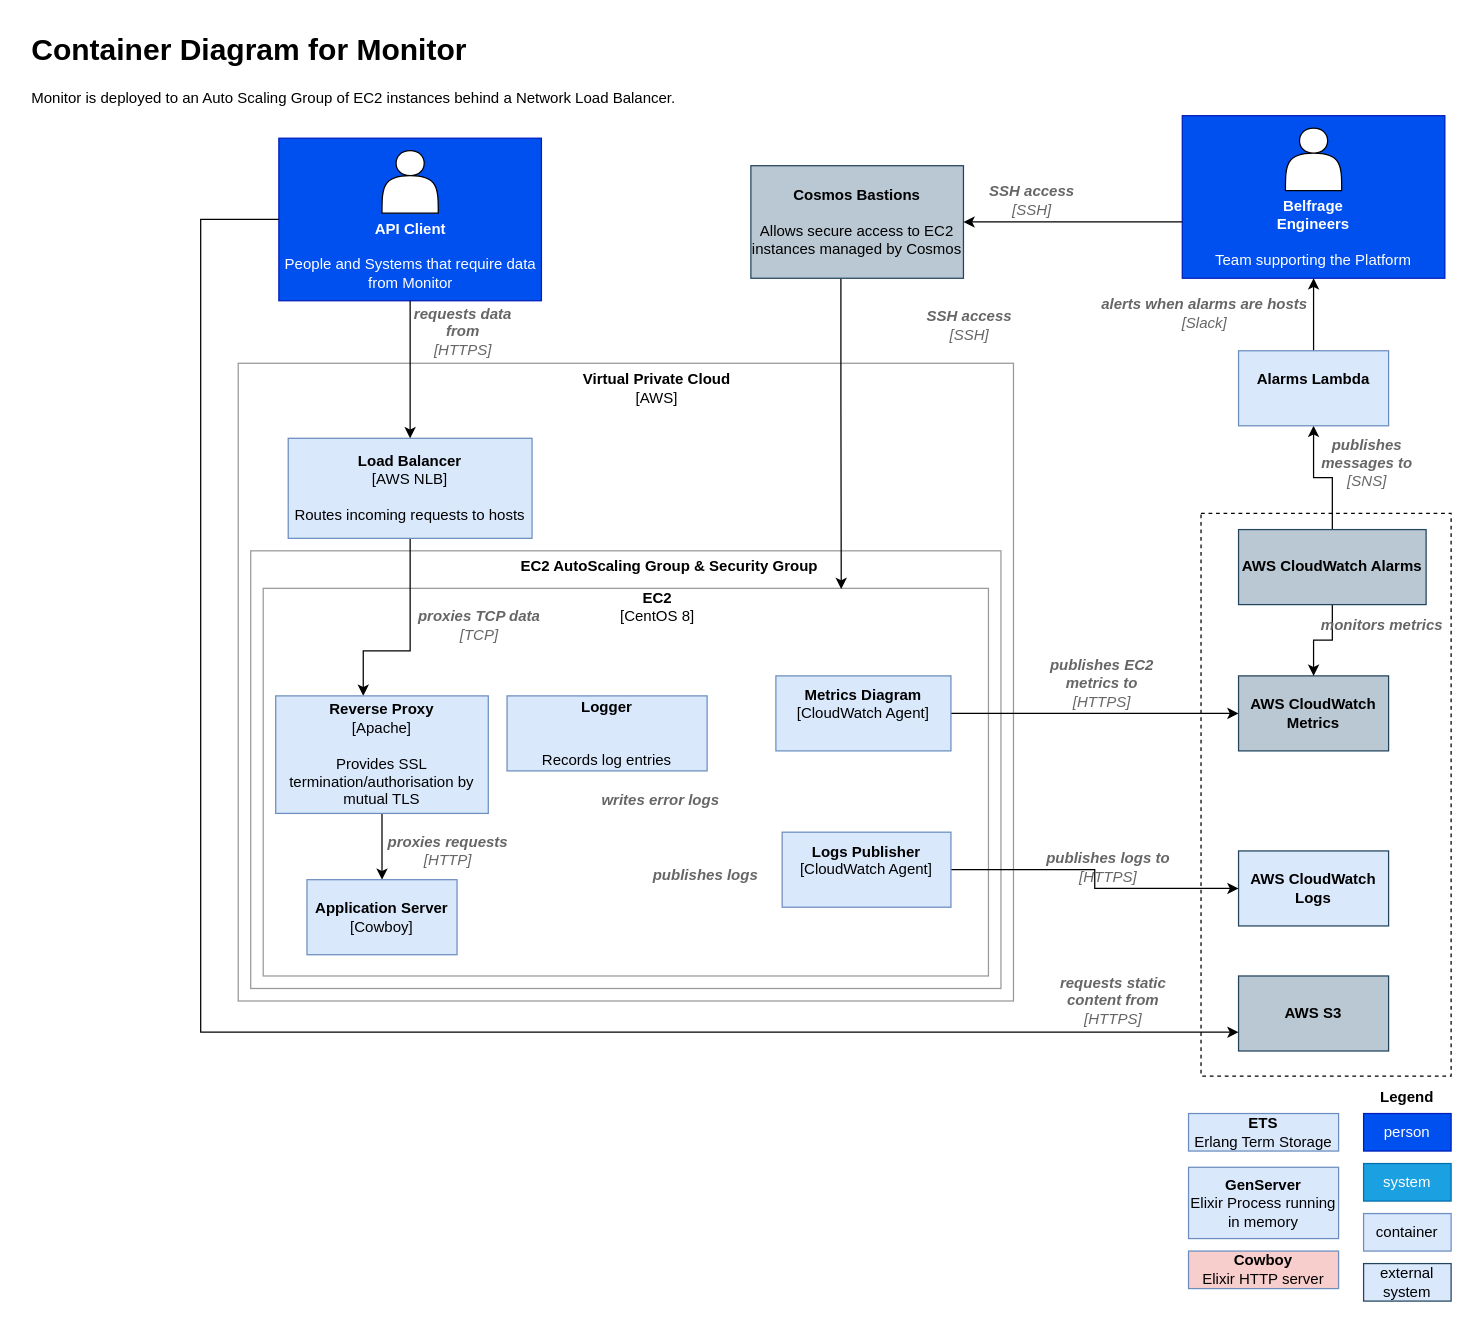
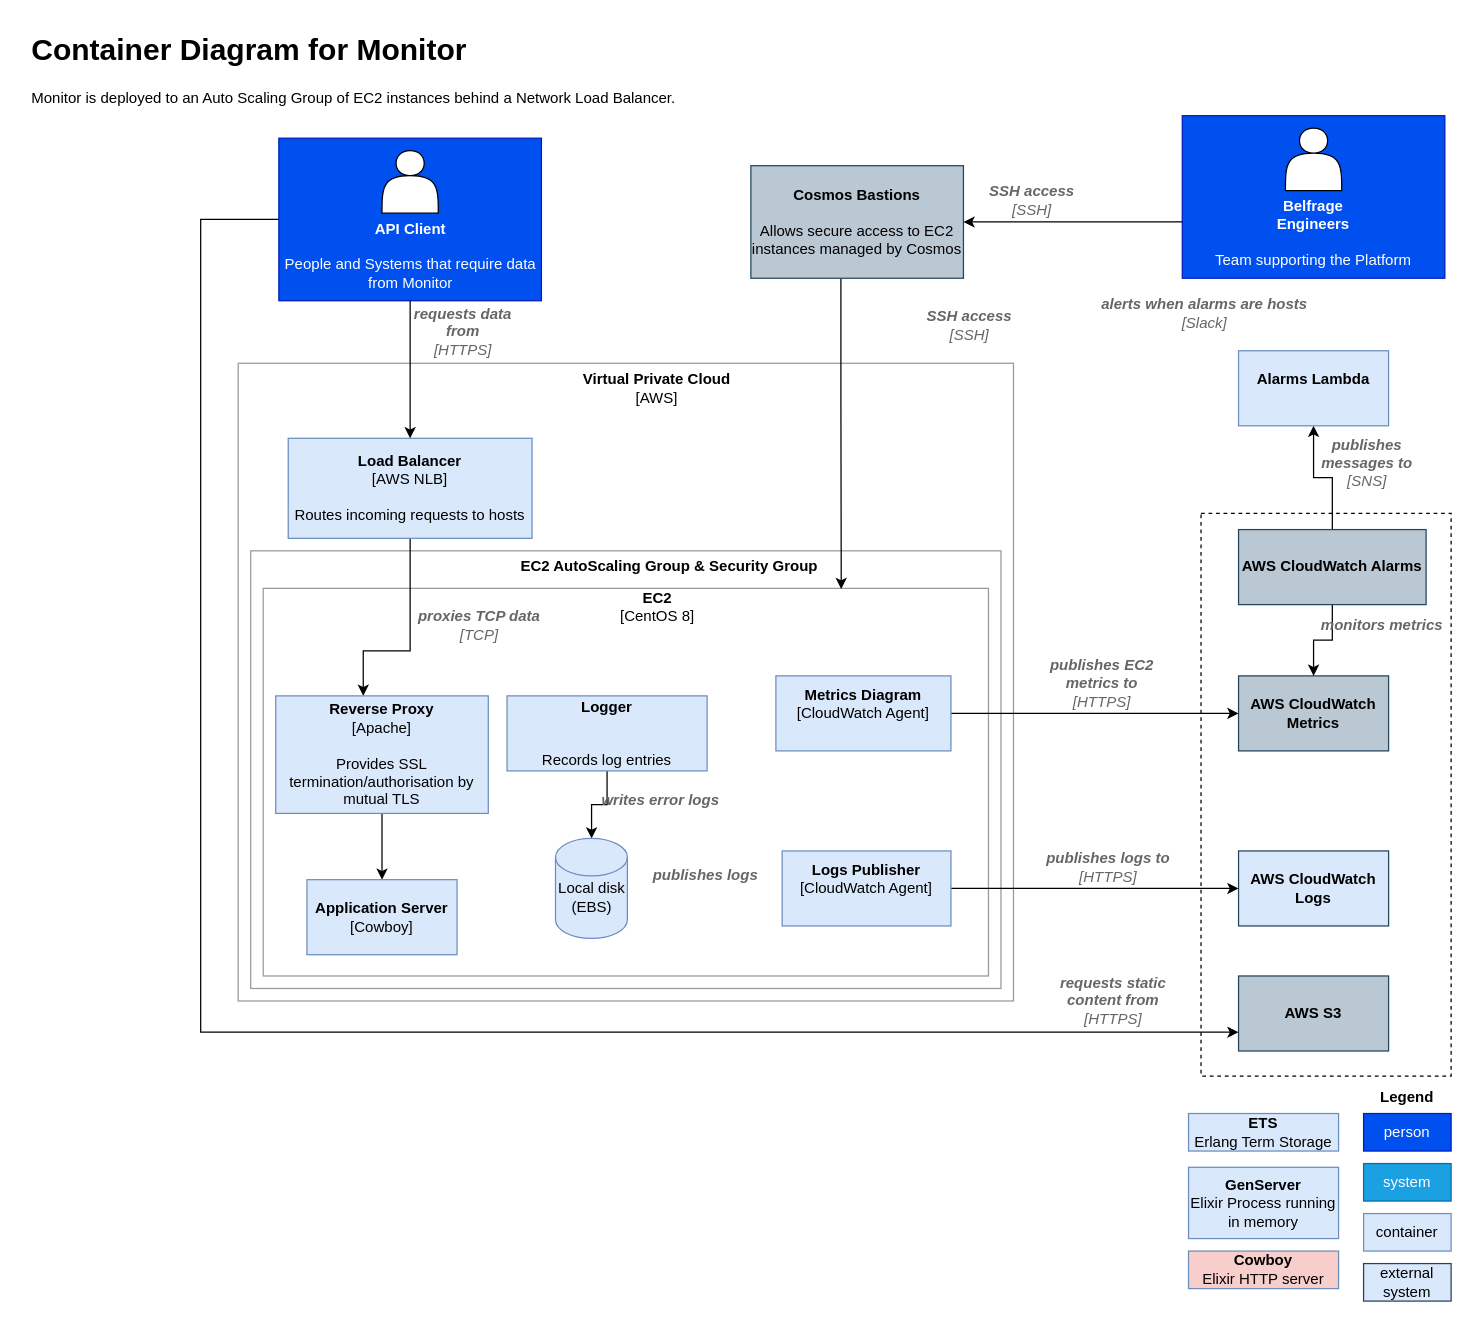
- <mxCell id="49" style="edgeStyle=orthogonalEdgeStyle;rounded=0;orthogonalLoop=1;jettySize=auto;html=1;" parent="1" source="50" target="41" edge="1"><mxGeometry relative="1" as="geometry" /></mxCell>
+ <mxCell id="8" style="edgeStyle=orthogonalEdgeStyle;rounded=0;orthogonalLoop=1;jettySize=auto;html=1;" parent="1" source="9" target="18" edge="1"><mxGeometry relative="1" as="geometry" /></mxCell>
- <mxCell id="58" value="&lt;i&gt;&lt;font color=&quot;#666666&quot;&gt;&lt;b&gt;proxies requests&lt;/b&gt;&lt;br&gt;[HTTP]&lt;br&gt;&lt;/font&gt;&lt;/i&gt;" style="text;html=1;strokeColor=none;fillColor=none;align=center;verticalAlign=middle;whiteSpace=wrap;rounded=0;" parent="1" vertex="1"><mxGeometry x="303" y="670" width="110" height="20" as="geometry" /></mxCell>
- <mxCell id="25" value="&lt;b&gt;Logs Publisher&lt;/b&gt;&lt;br&gt;[CloudWatch Agent]&lt;br&gt;&lt;br&gt;" style="rounded=0;whiteSpace=wrap;html=1;fillColor=#dae8fc;strokeColor=#6c8ebf;" parent="1" vertex="1"><mxGeometry x="625" y="665" width="135" height="60" as="geometry" /></mxCell>
+ <mxCell id="25" value="&lt;b&gt;Logs Publisher&lt;/b&gt;&lt;br&gt;[CloudWatch Agent]&lt;br&gt;&lt;br&gt;" style="rounded=0;whiteSpace=wrap;html=1;fillColor=#dae8fc;strokeColor=#6c8ebf;" parent="1" vertex="1"><mxGeometry x="625" y="680" width="135" height="60" as="geometry" /></mxCell>
+ <mxCell id="18" value="&lt;br&gt;Local disk&lt;br&gt;(EBS)" style="shape=cylinder2;whiteSpace=wrap;html=1;boundedLbl=1;backgroundOutline=1;size=15;fillColor=#dae8fc;strokeColor=#6c8ebf;" parent="1" vertex="1"><mxGeometry x="443.75" y="670" width="57.5" height="80" as="geometry" /></mxCell>
